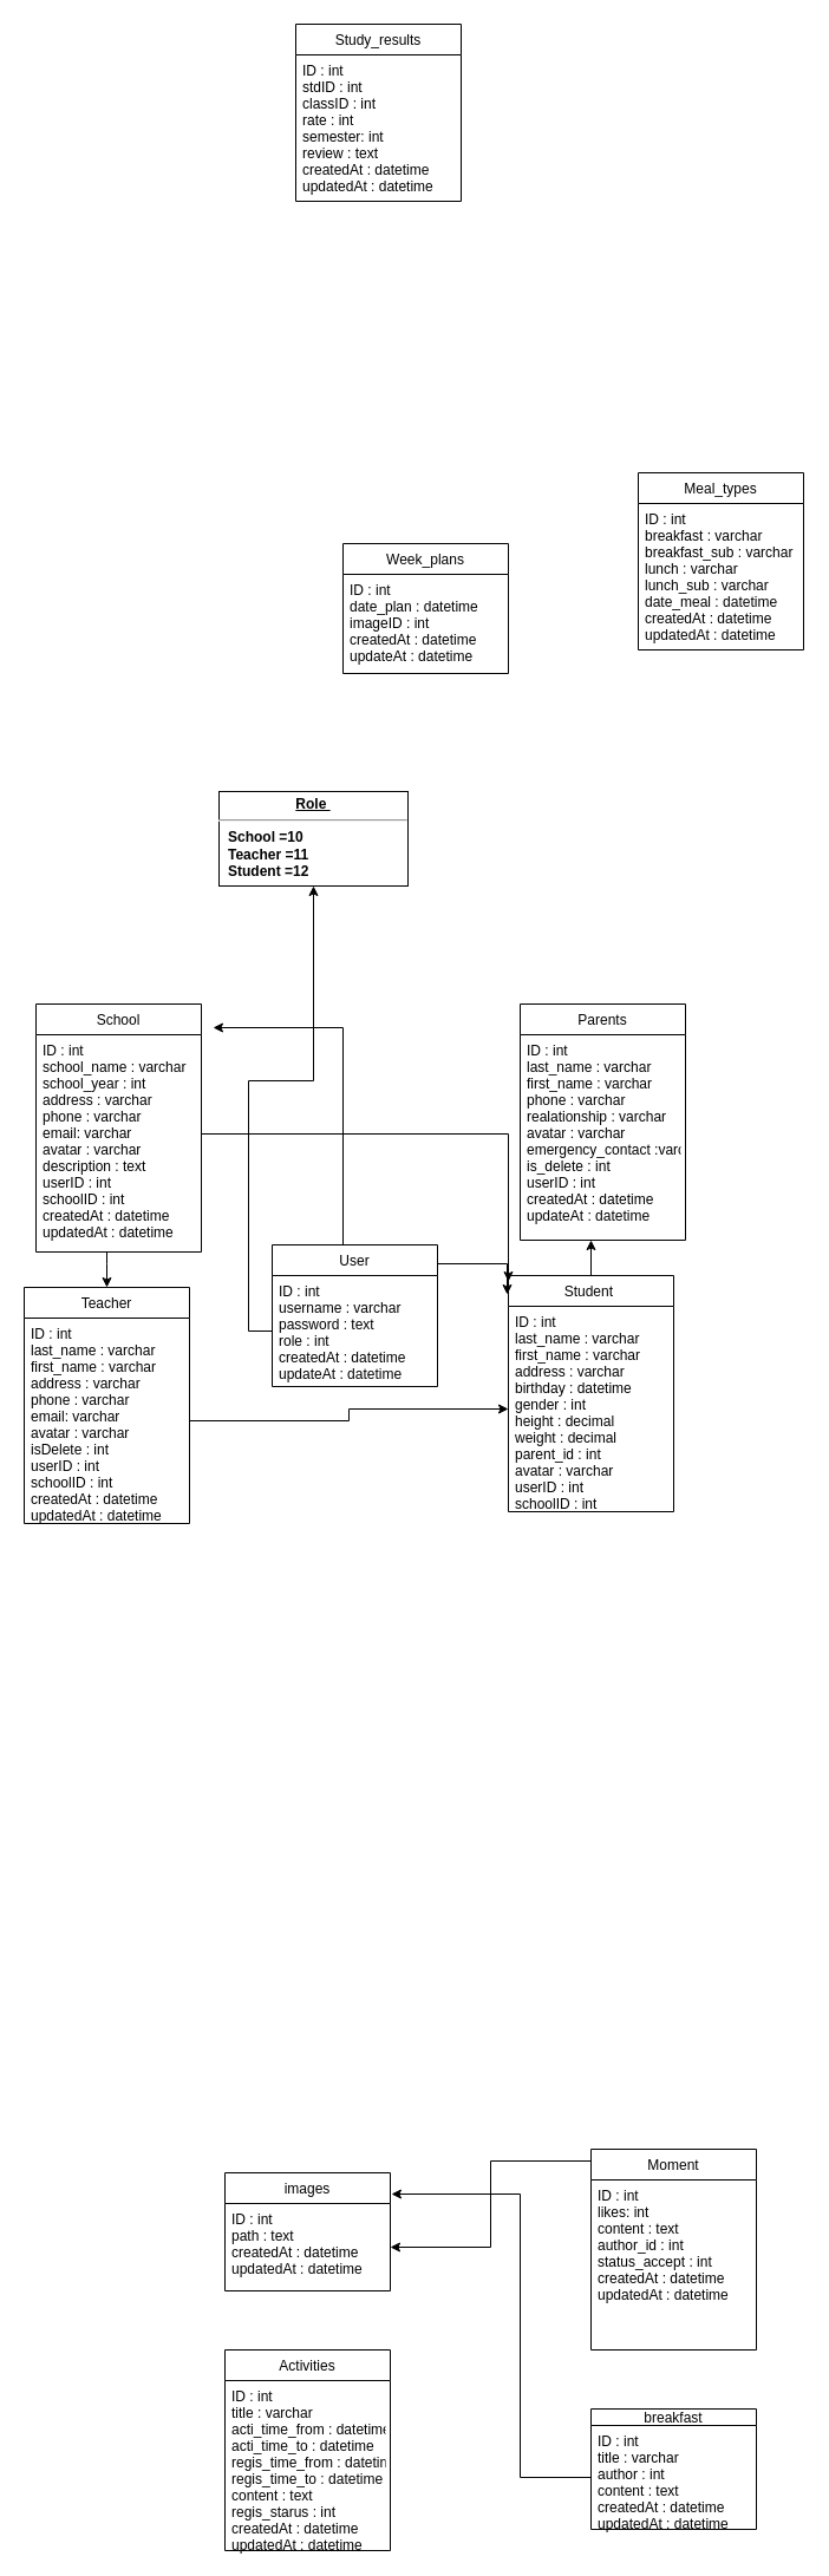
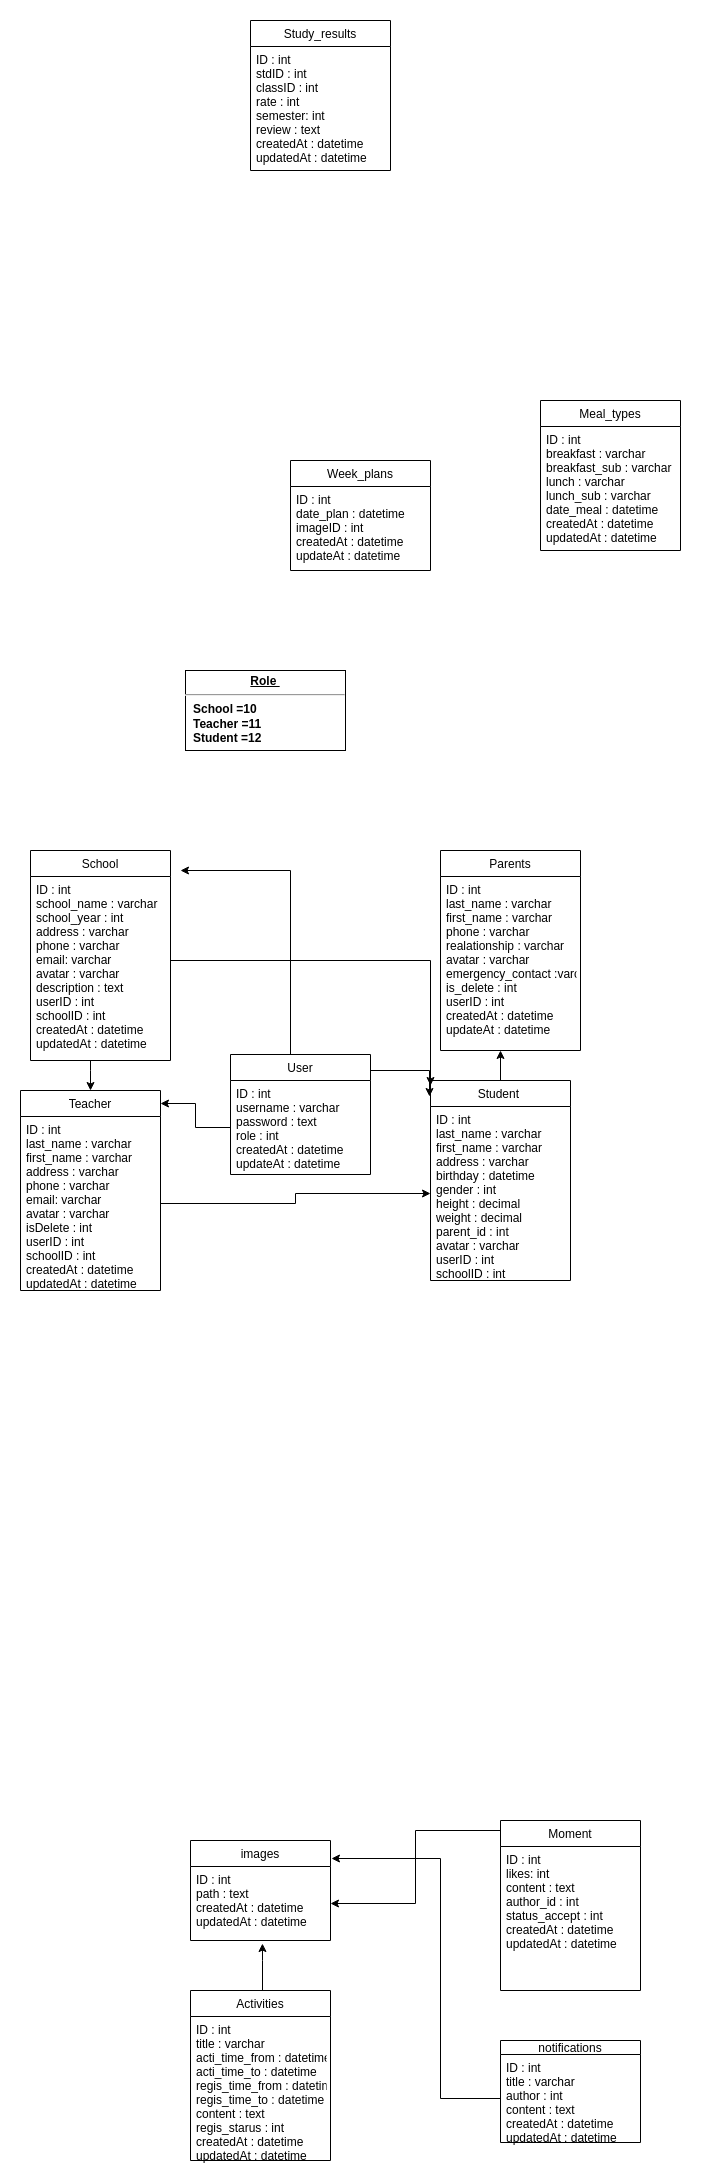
- <mxCell id="34" style="edgeStyle=orthogonalEdgeStyle;rounded=0;orthogonalLoop=1;jettySize=auto;html=1;" edge="1" parent="1" source="16" target="36"><mxGeometry relative="1" as="geometry" /></mxCell>
+ <mxCell id="34" style="edgeStyle=orthogonalEdgeStyle;rounded=0;orthogonalLoop=1;jettySize=auto;html=1;entryX=1;entryY=0.065;entryDx=0;entryDy=0;entryPerimeter=0;" edge="1" parent="1" source="16" target="2"><mxGeometry relative="1" as="geometry" /></mxCell>
+ <mxCell id="21" style="edgeStyle=orthogonalEdgeStyle;rounded=0;orthogonalLoop=1;jettySize=auto;html=1;entryX=0.514;entryY=1.041;entryDx=0;entryDy=0;entryPerimeter=0;" parent="1" source="22" target="18" edge="1"><mxGeometry relative="1" as="geometry"><Array as="points"><mxPoint x="262" y="1960" /><mxPoint x="262" y="1960" /></Array></mxGeometry></mxCell>
- <mxCell id="27" value="breakfast" style="swimlane;fontStyle=0;childLayout=stackLayout;horizontal=1;startSize=14;fillColor=none;horizontalStack=0;resizeParent=1;resizeParentMax=0;resizeLast=0;collapsible=1;marginBottom=0;" parent="1" vertex="1"><mxGeometry x="500" y="2040" width="140" height="102" as="geometry" /></mxCell>
+ <mxCell id="27" value="notifications" style="swimlane;fontStyle=0;childLayout=stackLayout;horizontal=1;startSize=14;fillColor=none;horizontalStack=0;resizeParent=1;resizeParentMax=0;resizeLast=0;collapsible=1;marginBottom=0;" parent="1" vertex="1"><mxGeometry x="500" y="2040" width="140" height="102" as="geometry" /></mxCell>
